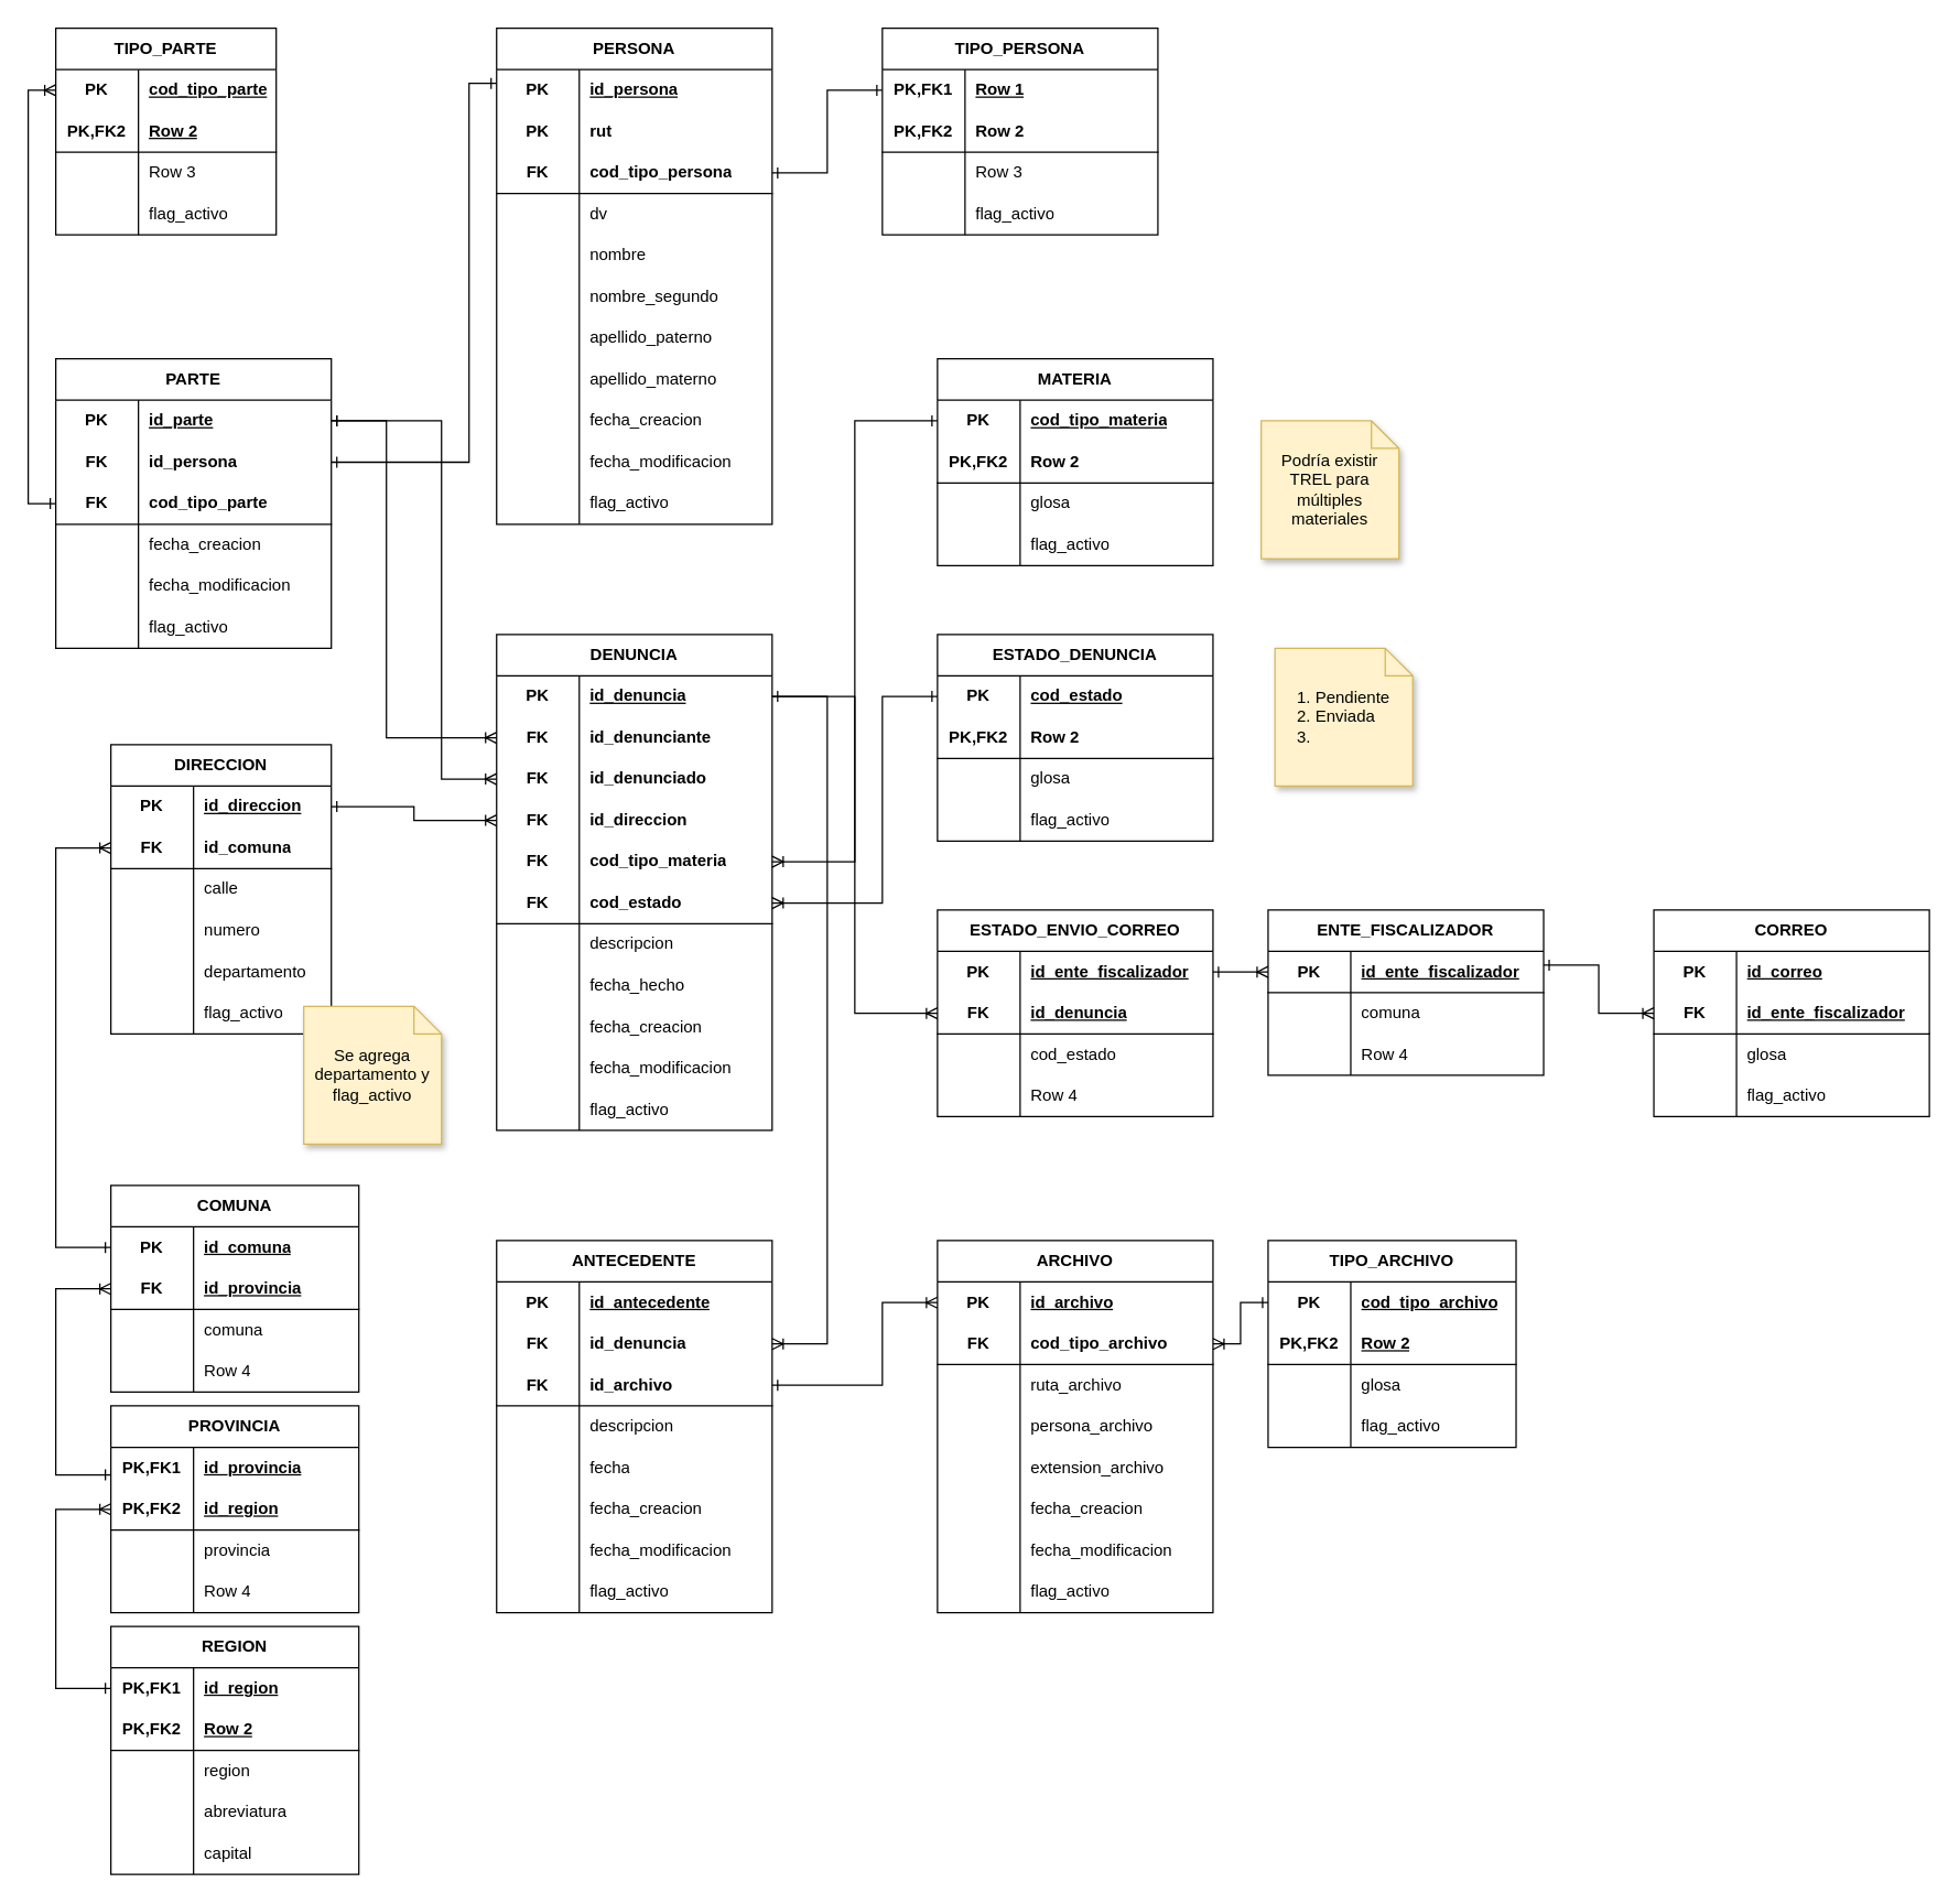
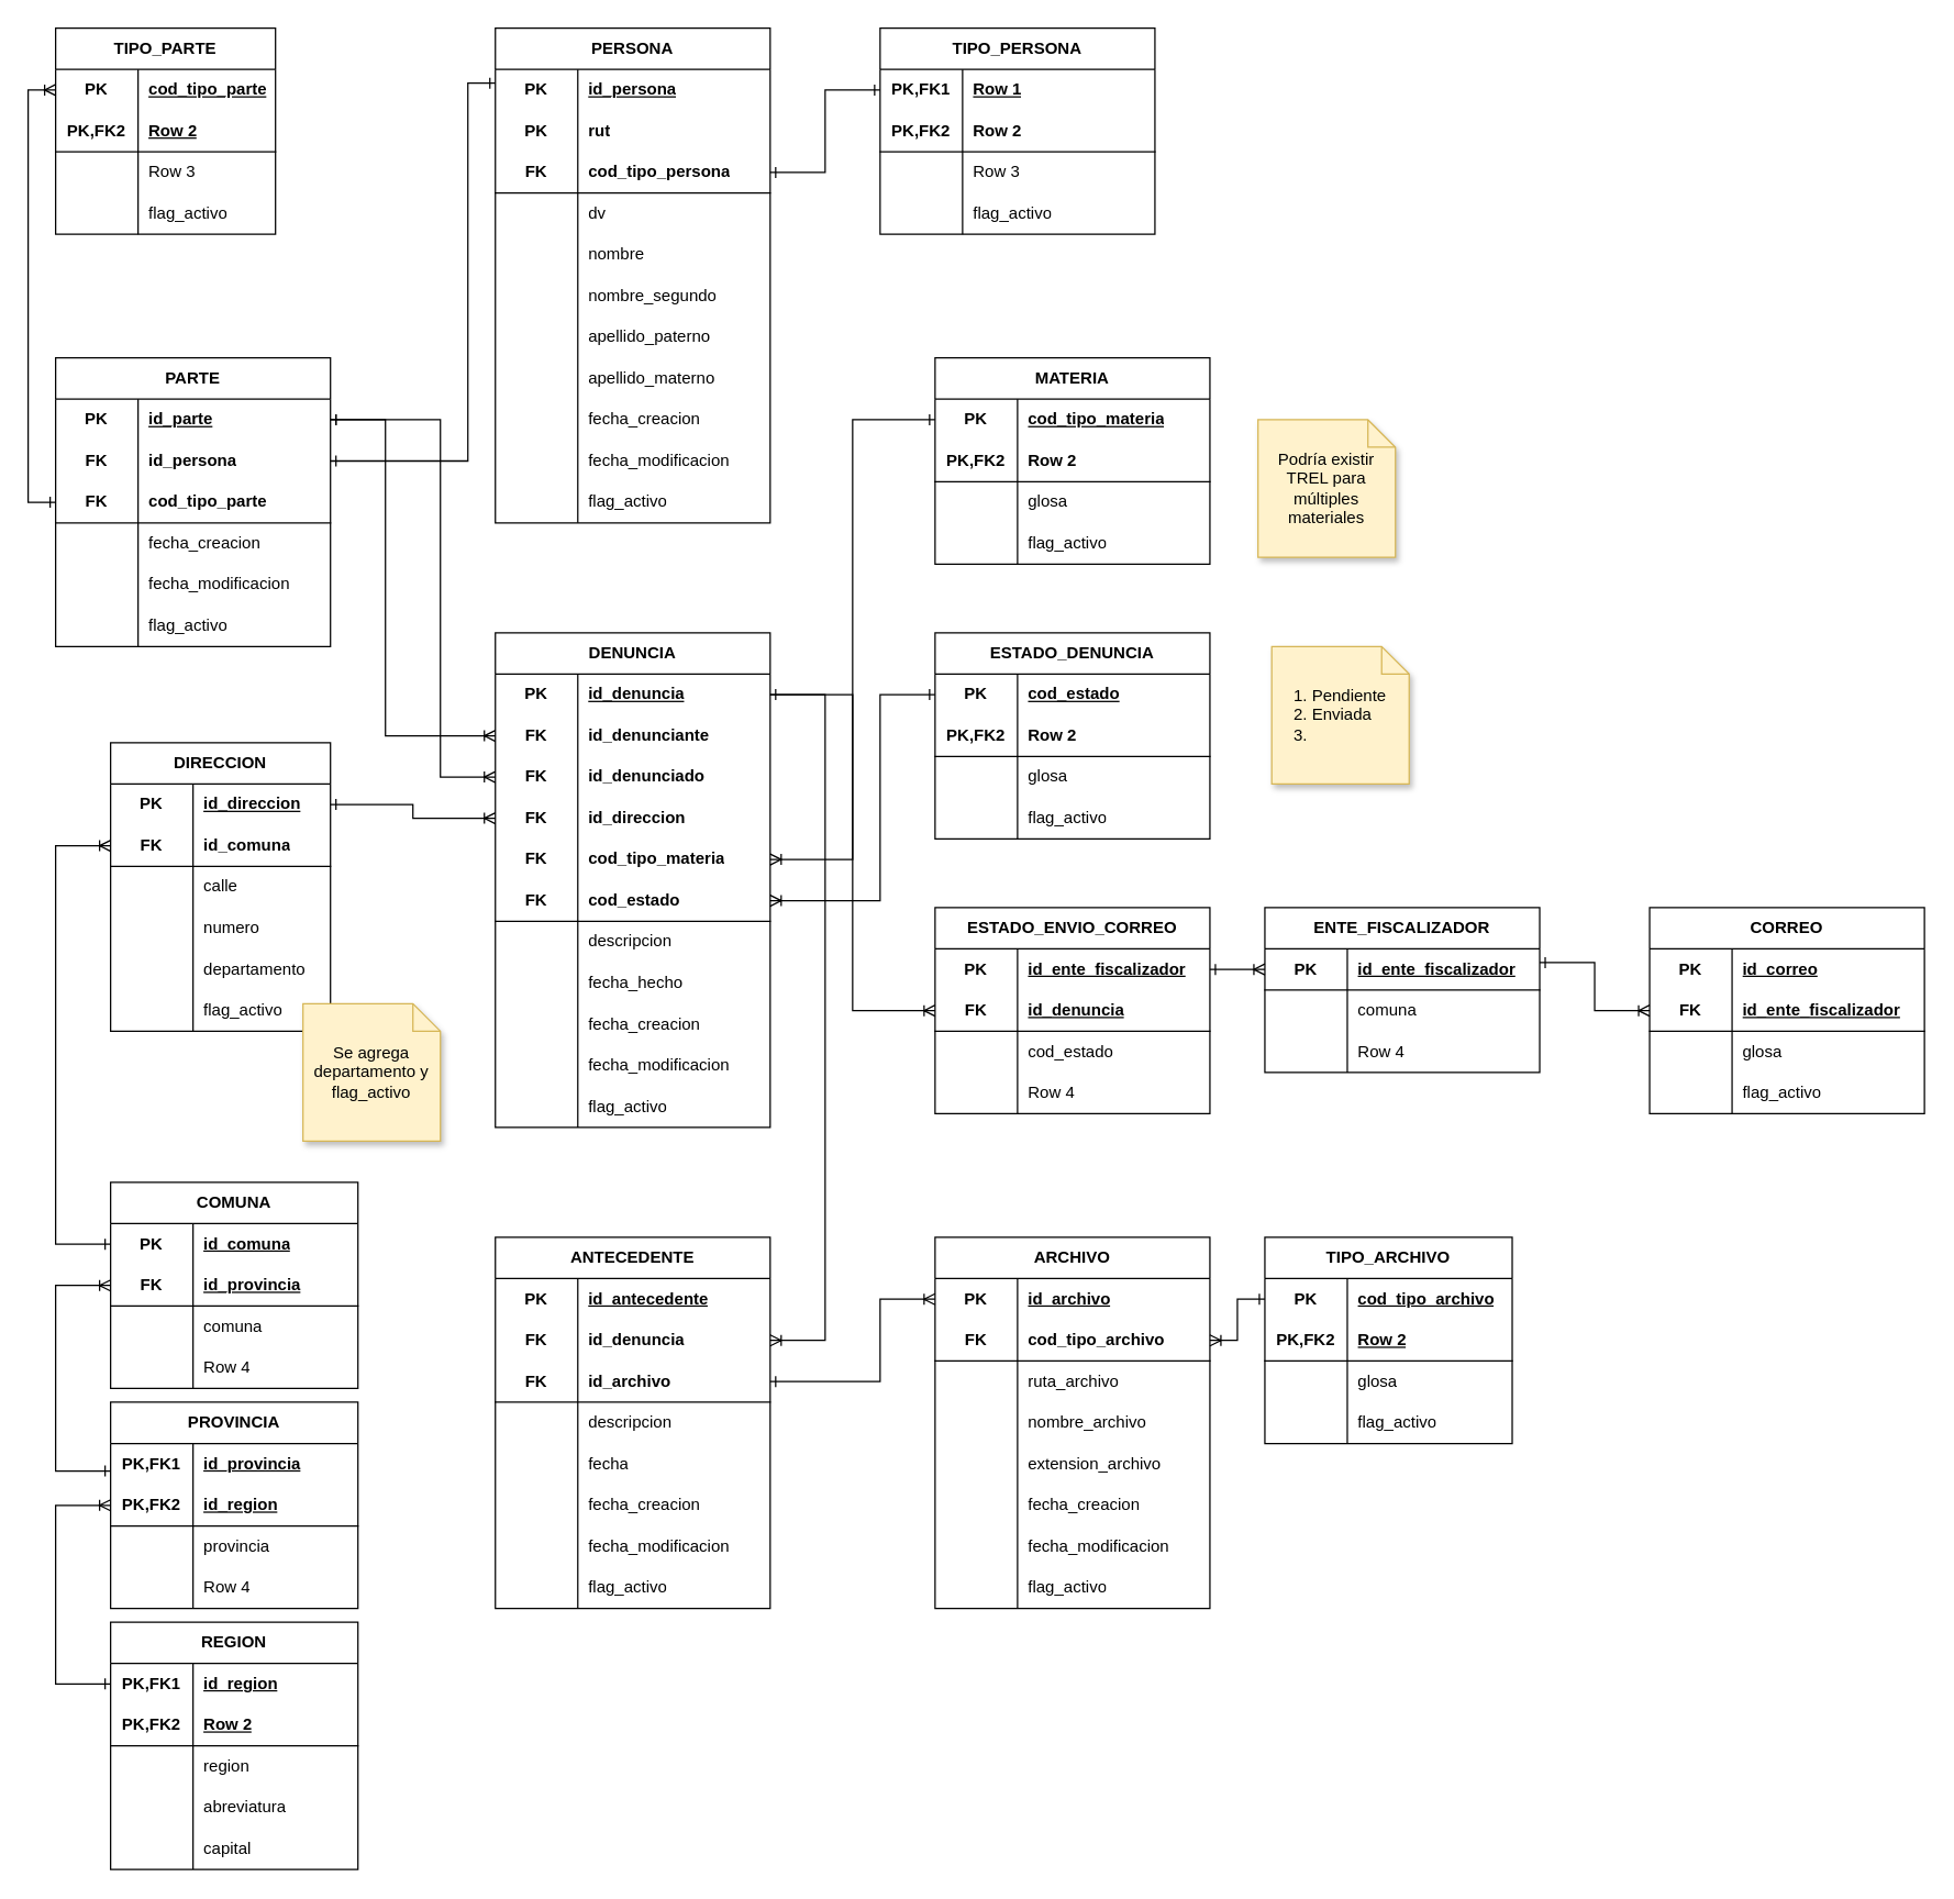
- <mxCell id="239" value="persona_archivo" style="shape=partialRectangle;connectable=0;fillColor=none;top=0;left=0;bottom=0;right=0;align=left;spacingLeft=6;overflow=hidden;html=1;whiteSpace=wrap;" parent="237" vertex="1"><mxGeometry x="60" width="140" height="30" as="geometry"><mxRectangle width="140" height="30" as="alternateBounds" /></mxGeometry></mxCell>
+ <mxCell id="239" value="nombre_archivo" style="shape=partialRectangle;connectable=0;fillColor=none;top=0;left=0;bottom=0;right=0;align=left;spacingLeft=6;overflow=hidden;html=1;whiteSpace=wrap;" parent="237" vertex="1"><mxGeometry x="60" width="140" height="30" as="geometry"><mxRectangle width="140" height="30" as="alternateBounds" /></mxGeometry></mxCell>
